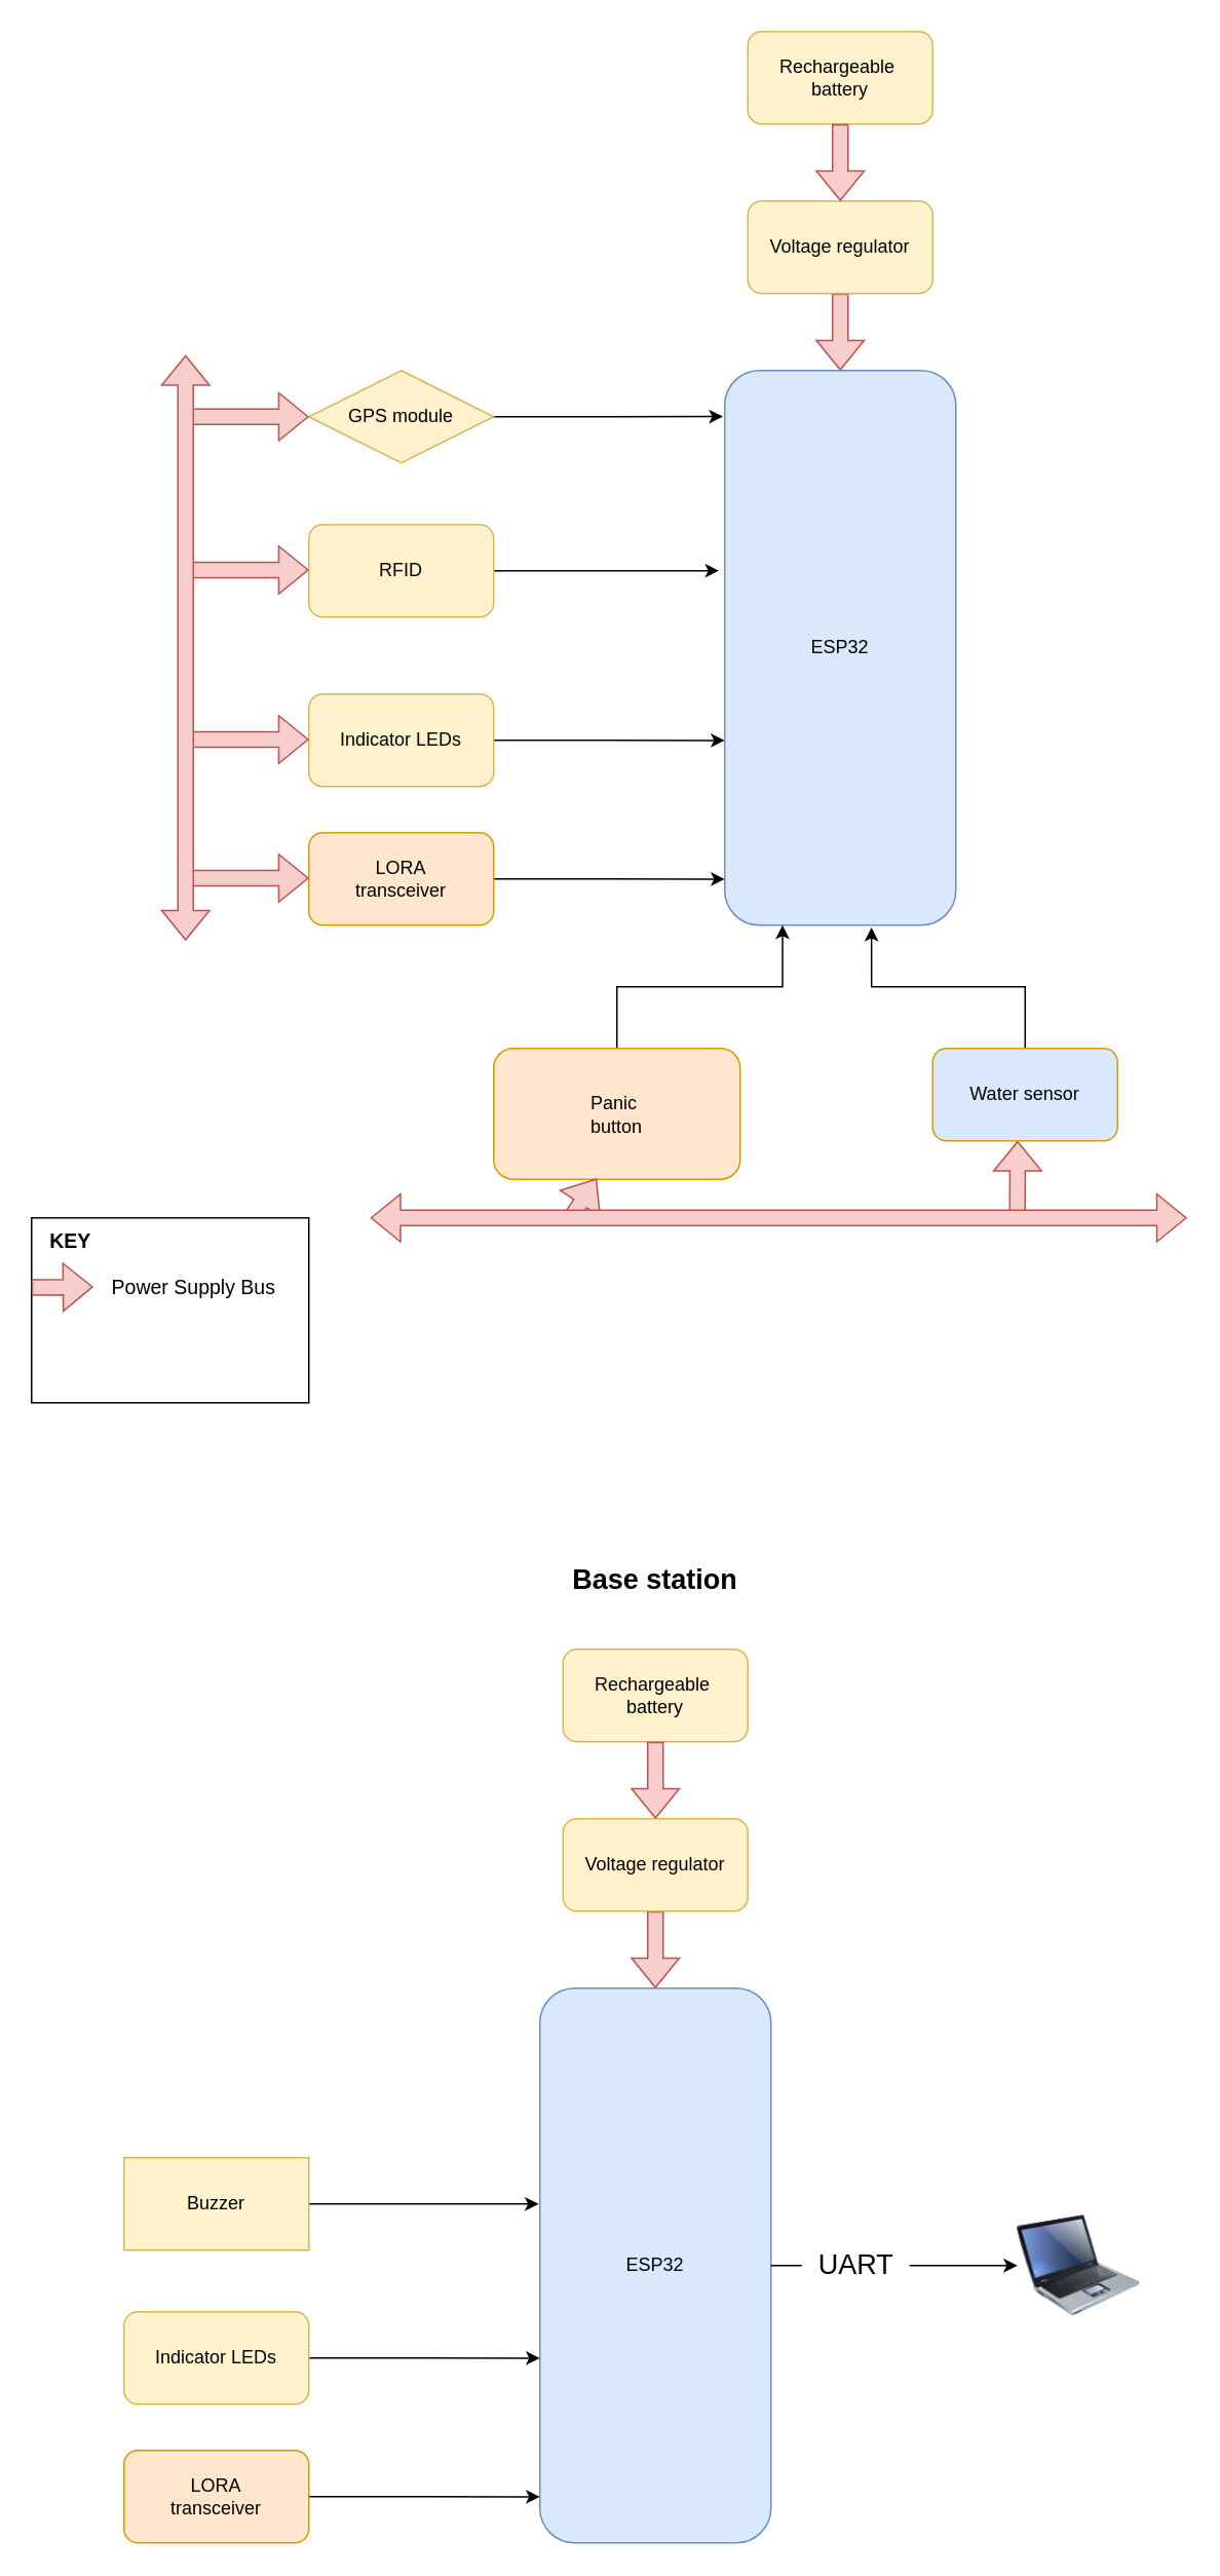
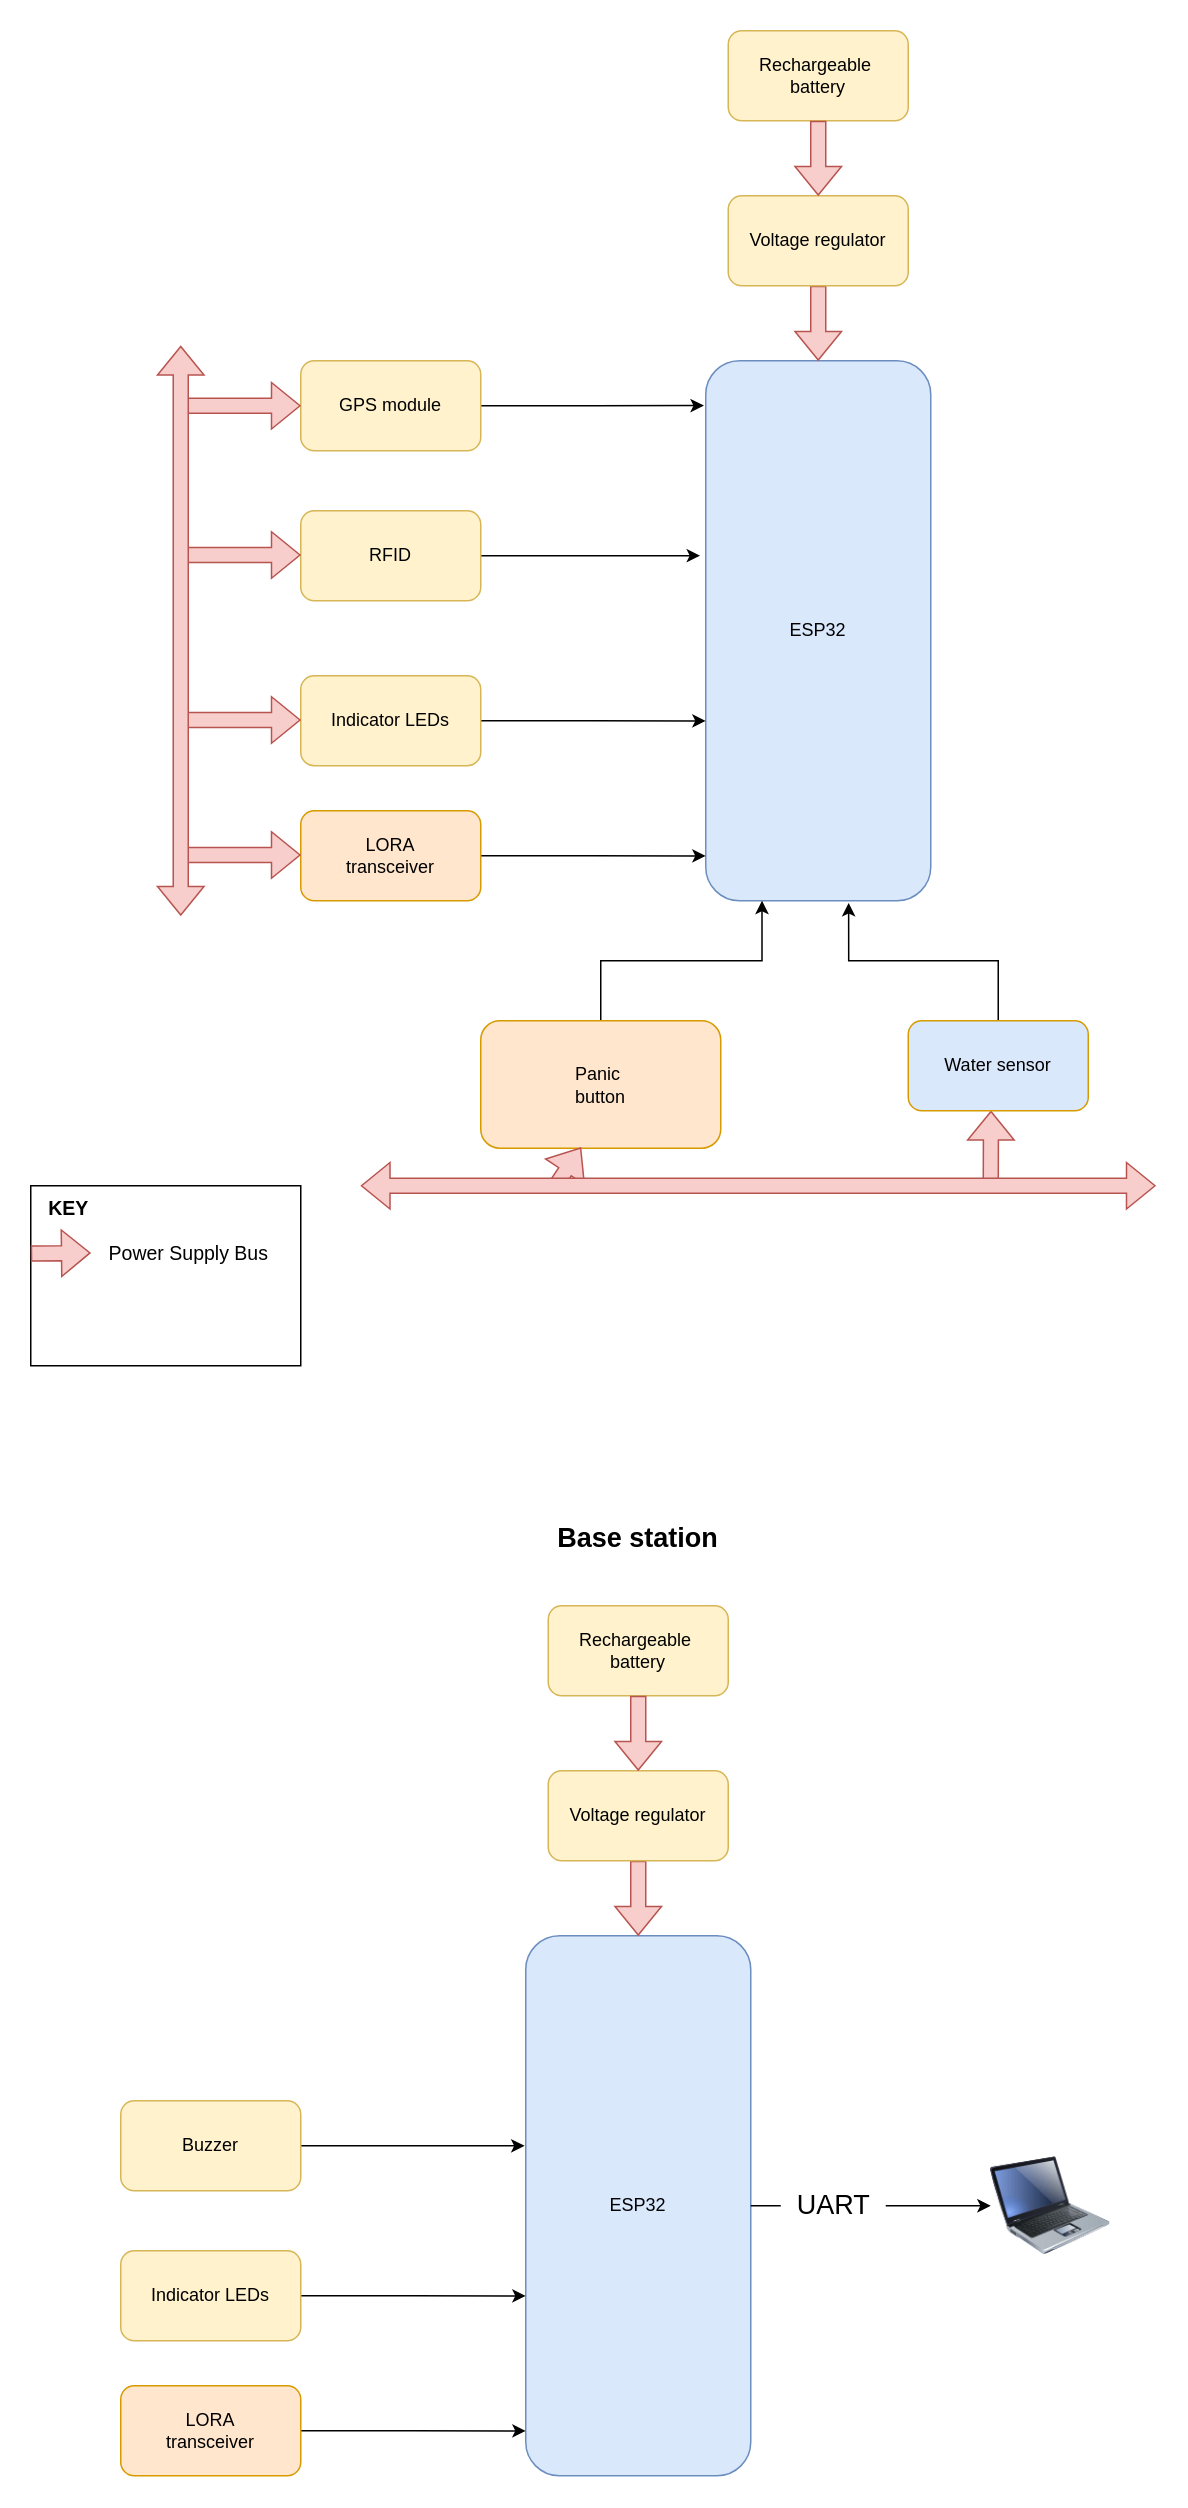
- <mxCell id="6" value="GPS module" style="rhombus;whiteSpace=wrap;html=1;fillColor=#fff2cc;strokeColor=#d6b656;" vertex="1" parent="1"><mxGeometry x="200" y="240" width="120" height="60" as="geometry" /></mxCell>
+ <mxCell id="6" value="GPS module" style="rounded=1;whiteSpace=wrap;html=1;fillColor=#fff2cc;strokeColor=#d6b656;" vertex="1" parent="1"><mxGeometry x="200" y="240" width="120" height="60" as="geometry" /></mxCell>
- <mxCell id="46" value="Buzzer" style="whiteSpace=wrap;html=1;fillColor=#fff2cc;strokeColor=#d6b656;rounded=0;" vertex="1" parent="1"><mxGeometry x="80" y="1400" width="120" height="60" as="geometry" /></mxCell>
+ <mxCell id="46" value="Buzzer" style="rounded=1;whiteSpace=wrap;html=1;fillColor=#fff2cc;strokeColor=#d6b656;" vertex="1" parent="1"><mxGeometry x="80" y="1400" width="120" height="60" as="geometry" /></mxCell>
